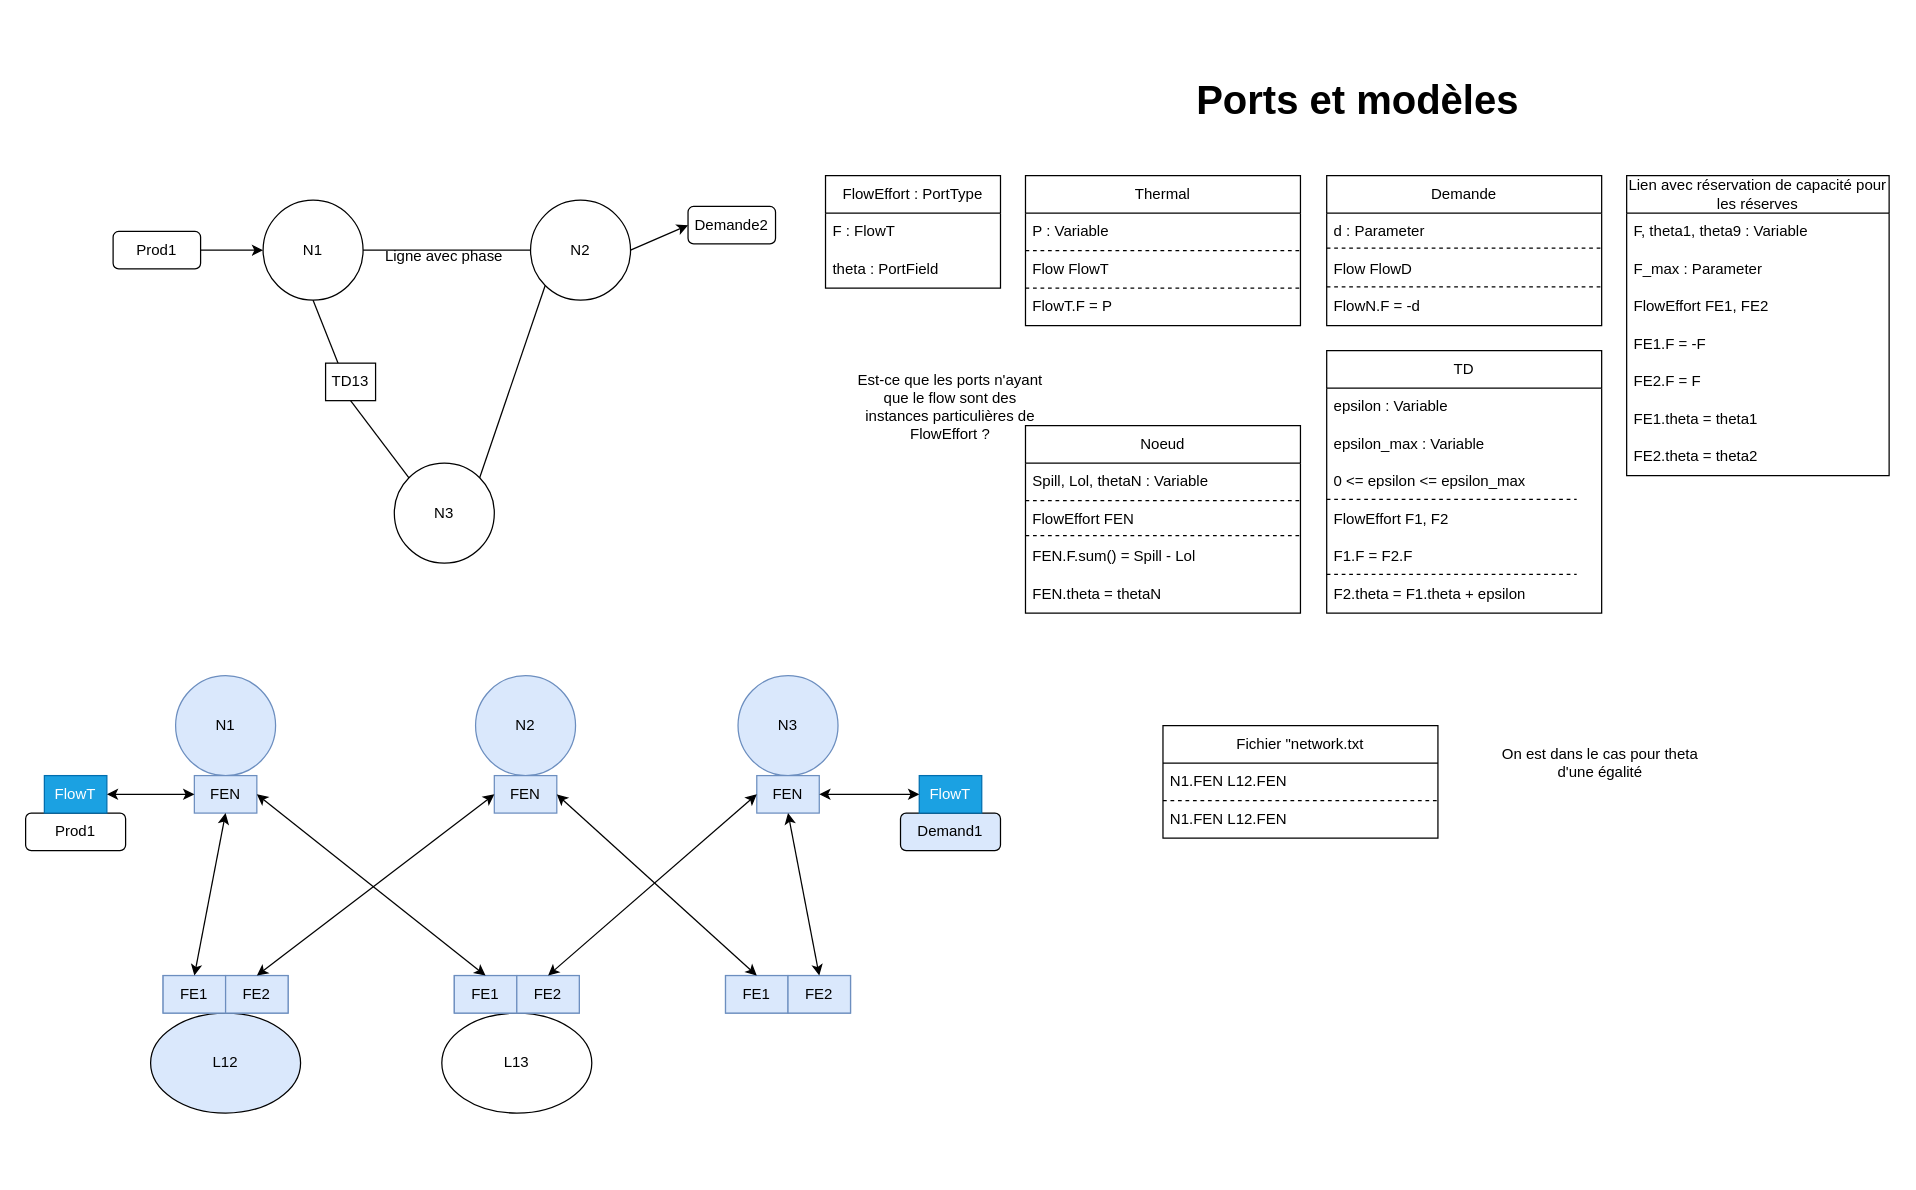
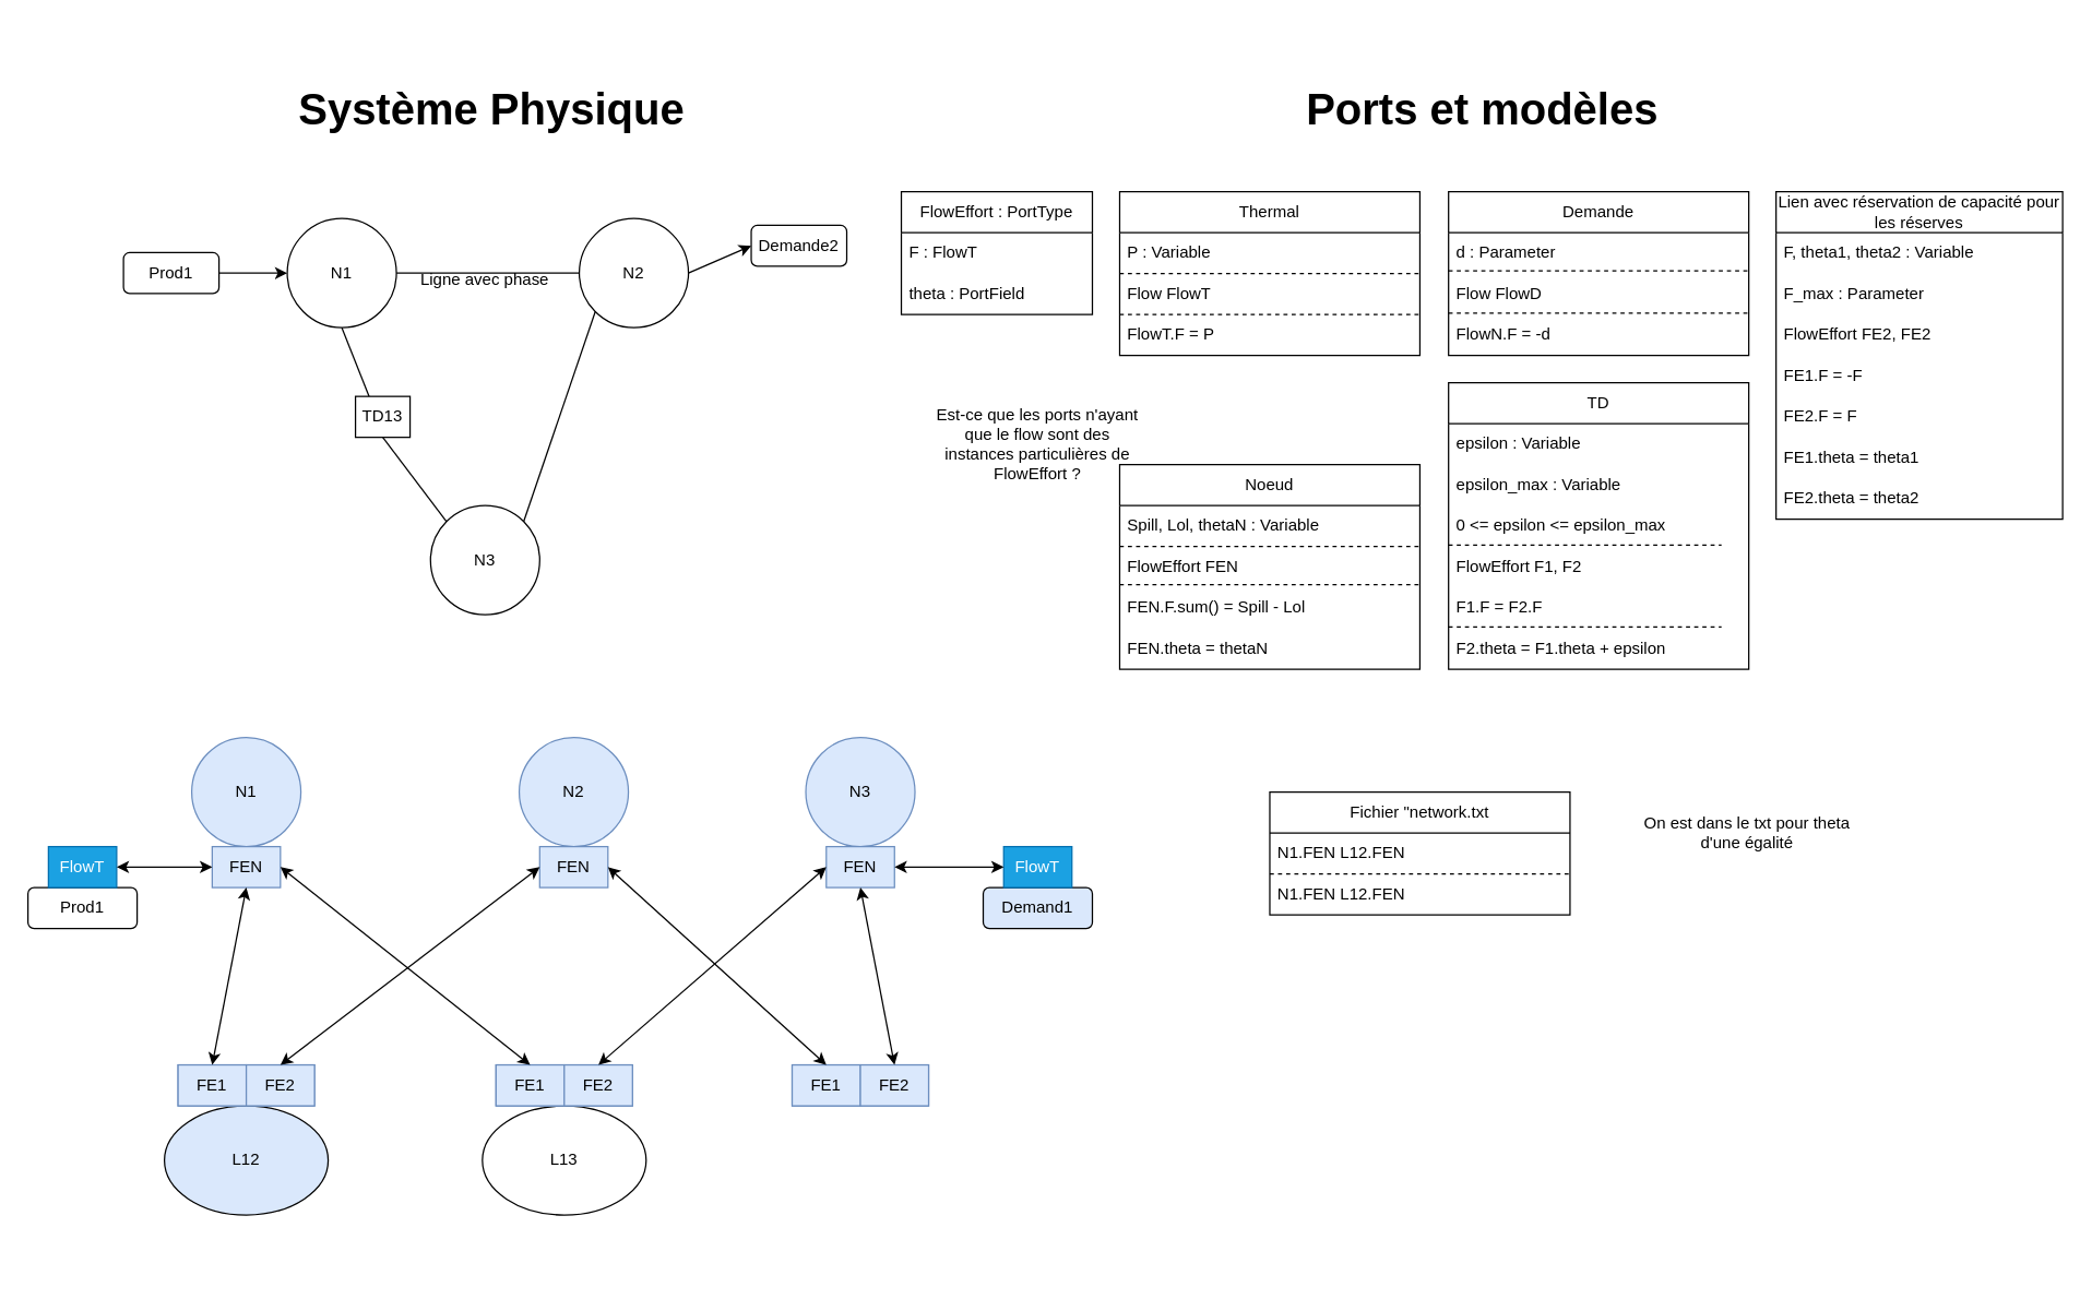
+ <mxCell id="62" value="&lt;font style=&quot;font-size: 32px;&quot;&gt;&lt;b&gt;Système Physique&lt;/b&gt;&lt;/font&gt;" style="text;html=1;strokeColor=none;fillColor=none;align=center;verticalAlign=middle;whiteSpace=wrap;rounded=0;" vertex="1" parent="1"><mxGeometry x="170" y="20" width="380" height="120" as="geometry" /></mxCell>
- <mxCell id="26" value="F, theta1, theta9 : Variable" style="text;strokeColor=none;fillColor=none;align=left;verticalAlign=middle;spacingLeft=4;spacingRight=4;overflow=hidden;points=[[0,0.5],[1,0.5]];portConstraint=eastwest;rotatable=0;whiteSpace=wrap;html=1;" vertex="1" parent="25"><mxGeometry y="30" width="210" height="30" as="geometry" /></mxCell>
+ <mxCell id="26" value="F, theta1, theta2 : Variable" style="text;strokeColor=none;fillColor=none;align=left;verticalAlign=middle;spacingLeft=4;spacingRight=4;overflow=hidden;points=[[0,0.5],[1,0.5]];portConstraint=eastwest;rotatable=0;whiteSpace=wrap;html=1;" vertex="1" parent="25"><mxGeometry y="30" width="210" height="30" as="geometry" /></mxCell>
- <mxCell id="28" value="FlowEffort FE1, FE2" style="text;strokeColor=none;fillColor=none;align=left;verticalAlign=middle;spacingLeft=4;spacingRight=4;overflow=hidden;points=[[0,0.5],[1,0.5]];portConstraint=eastwest;rotatable=0;whiteSpace=wrap;html=1;" vertex="1" parent="25"><mxGeometry y="90" width="210" height="30" as="geometry" /></mxCell>
+ <mxCell id="28" value="FlowEffort FE2, FE2" style="text;strokeColor=none;fillColor=none;align=left;verticalAlign=middle;spacingLeft=4;spacingRight=4;overflow=hidden;points=[[0,0.5],[1,0.5]];portConstraint=eastwest;rotatable=0;whiteSpace=wrap;html=1;" vertex="1" parent="25"><mxGeometry y="90" width="210" height="30" as="geometry" /></mxCell>
- <mxCell id="61" value="On est dans le cas pour theta d'une égalité" style="text;html=1;strokeColor=none;fillColor=none;align=center;verticalAlign=middle;whiteSpace=wrap;rounded=0;" vertex="1" parent="15"><mxGeometry x="540" y="535" width="160" height="110" as="geometry" /></mxCell>
+ <mxCell id="61" value="On est dans le txt pour theta d'une égalité" style="text;html=1;strokeColor=none;fillColor=none;align=center;verticalAlign=middle;whiteSpace=wrap;rounded=0;" vertex="1" parent="15"><mxGeometry x="540" y="535" width="160" height="110" as="geometry" /></mxCell>
